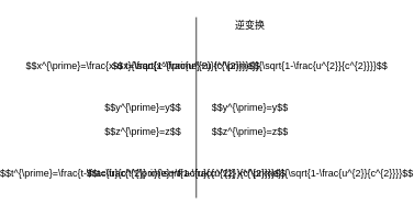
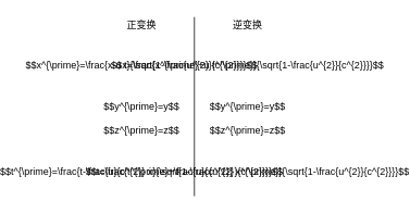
+ <mxCell id="10" value="正变换" style="text;html=1;align=center;verticalAlign=middle;resizable=0;points=[];autosize=1;strokeColor=none;fillColor=none;" vertex="1" parent="1"><mxGeometry x="50" y="20" width="50" height="20" as="geometry" /></mxCell>
